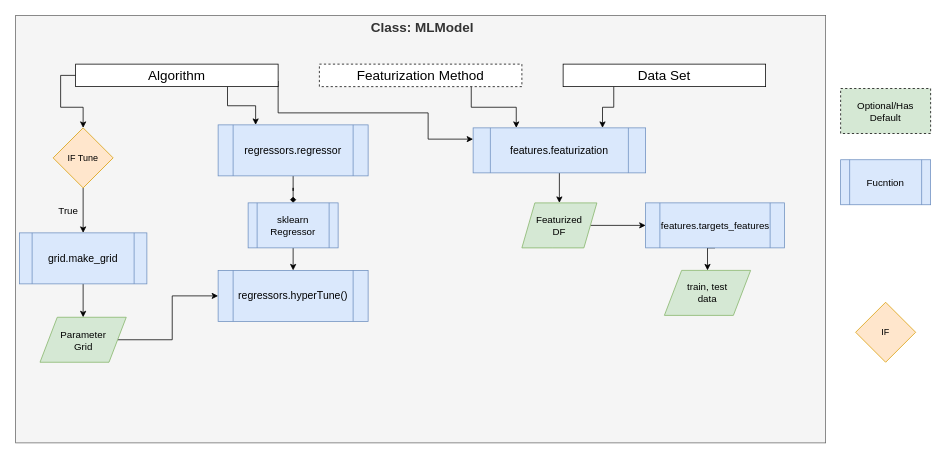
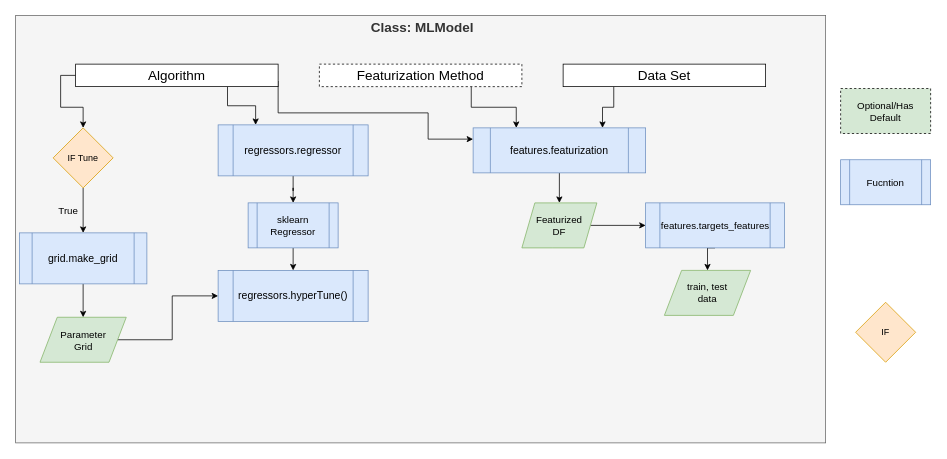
- <mxCell id="23" style="edgeStyle=orthogonalEdgeStyle;rounded=0;orthogonalLoop=1;jettySize=auto;html=1;exitX=0.5;exitY=1;exitDx=0;exitDy=0;endArrow=diamond;" edge="1" parent="1" source="24" target="26"><mxGeometry relative="1" as="geometry" /></mxCell>
+ <mxCell id="23" style="edgeStyle=orthogonalEdgeStyle;rounded=0;orthogonalLoop=1;jettySize=auto;html=1;exitX=0.5;exitY=1;exitDx=0;exitDy=0;" edge="1" parent="1" source="24" target="26"><mxGeometry relative="1" as="geometry" /></mxCell>
